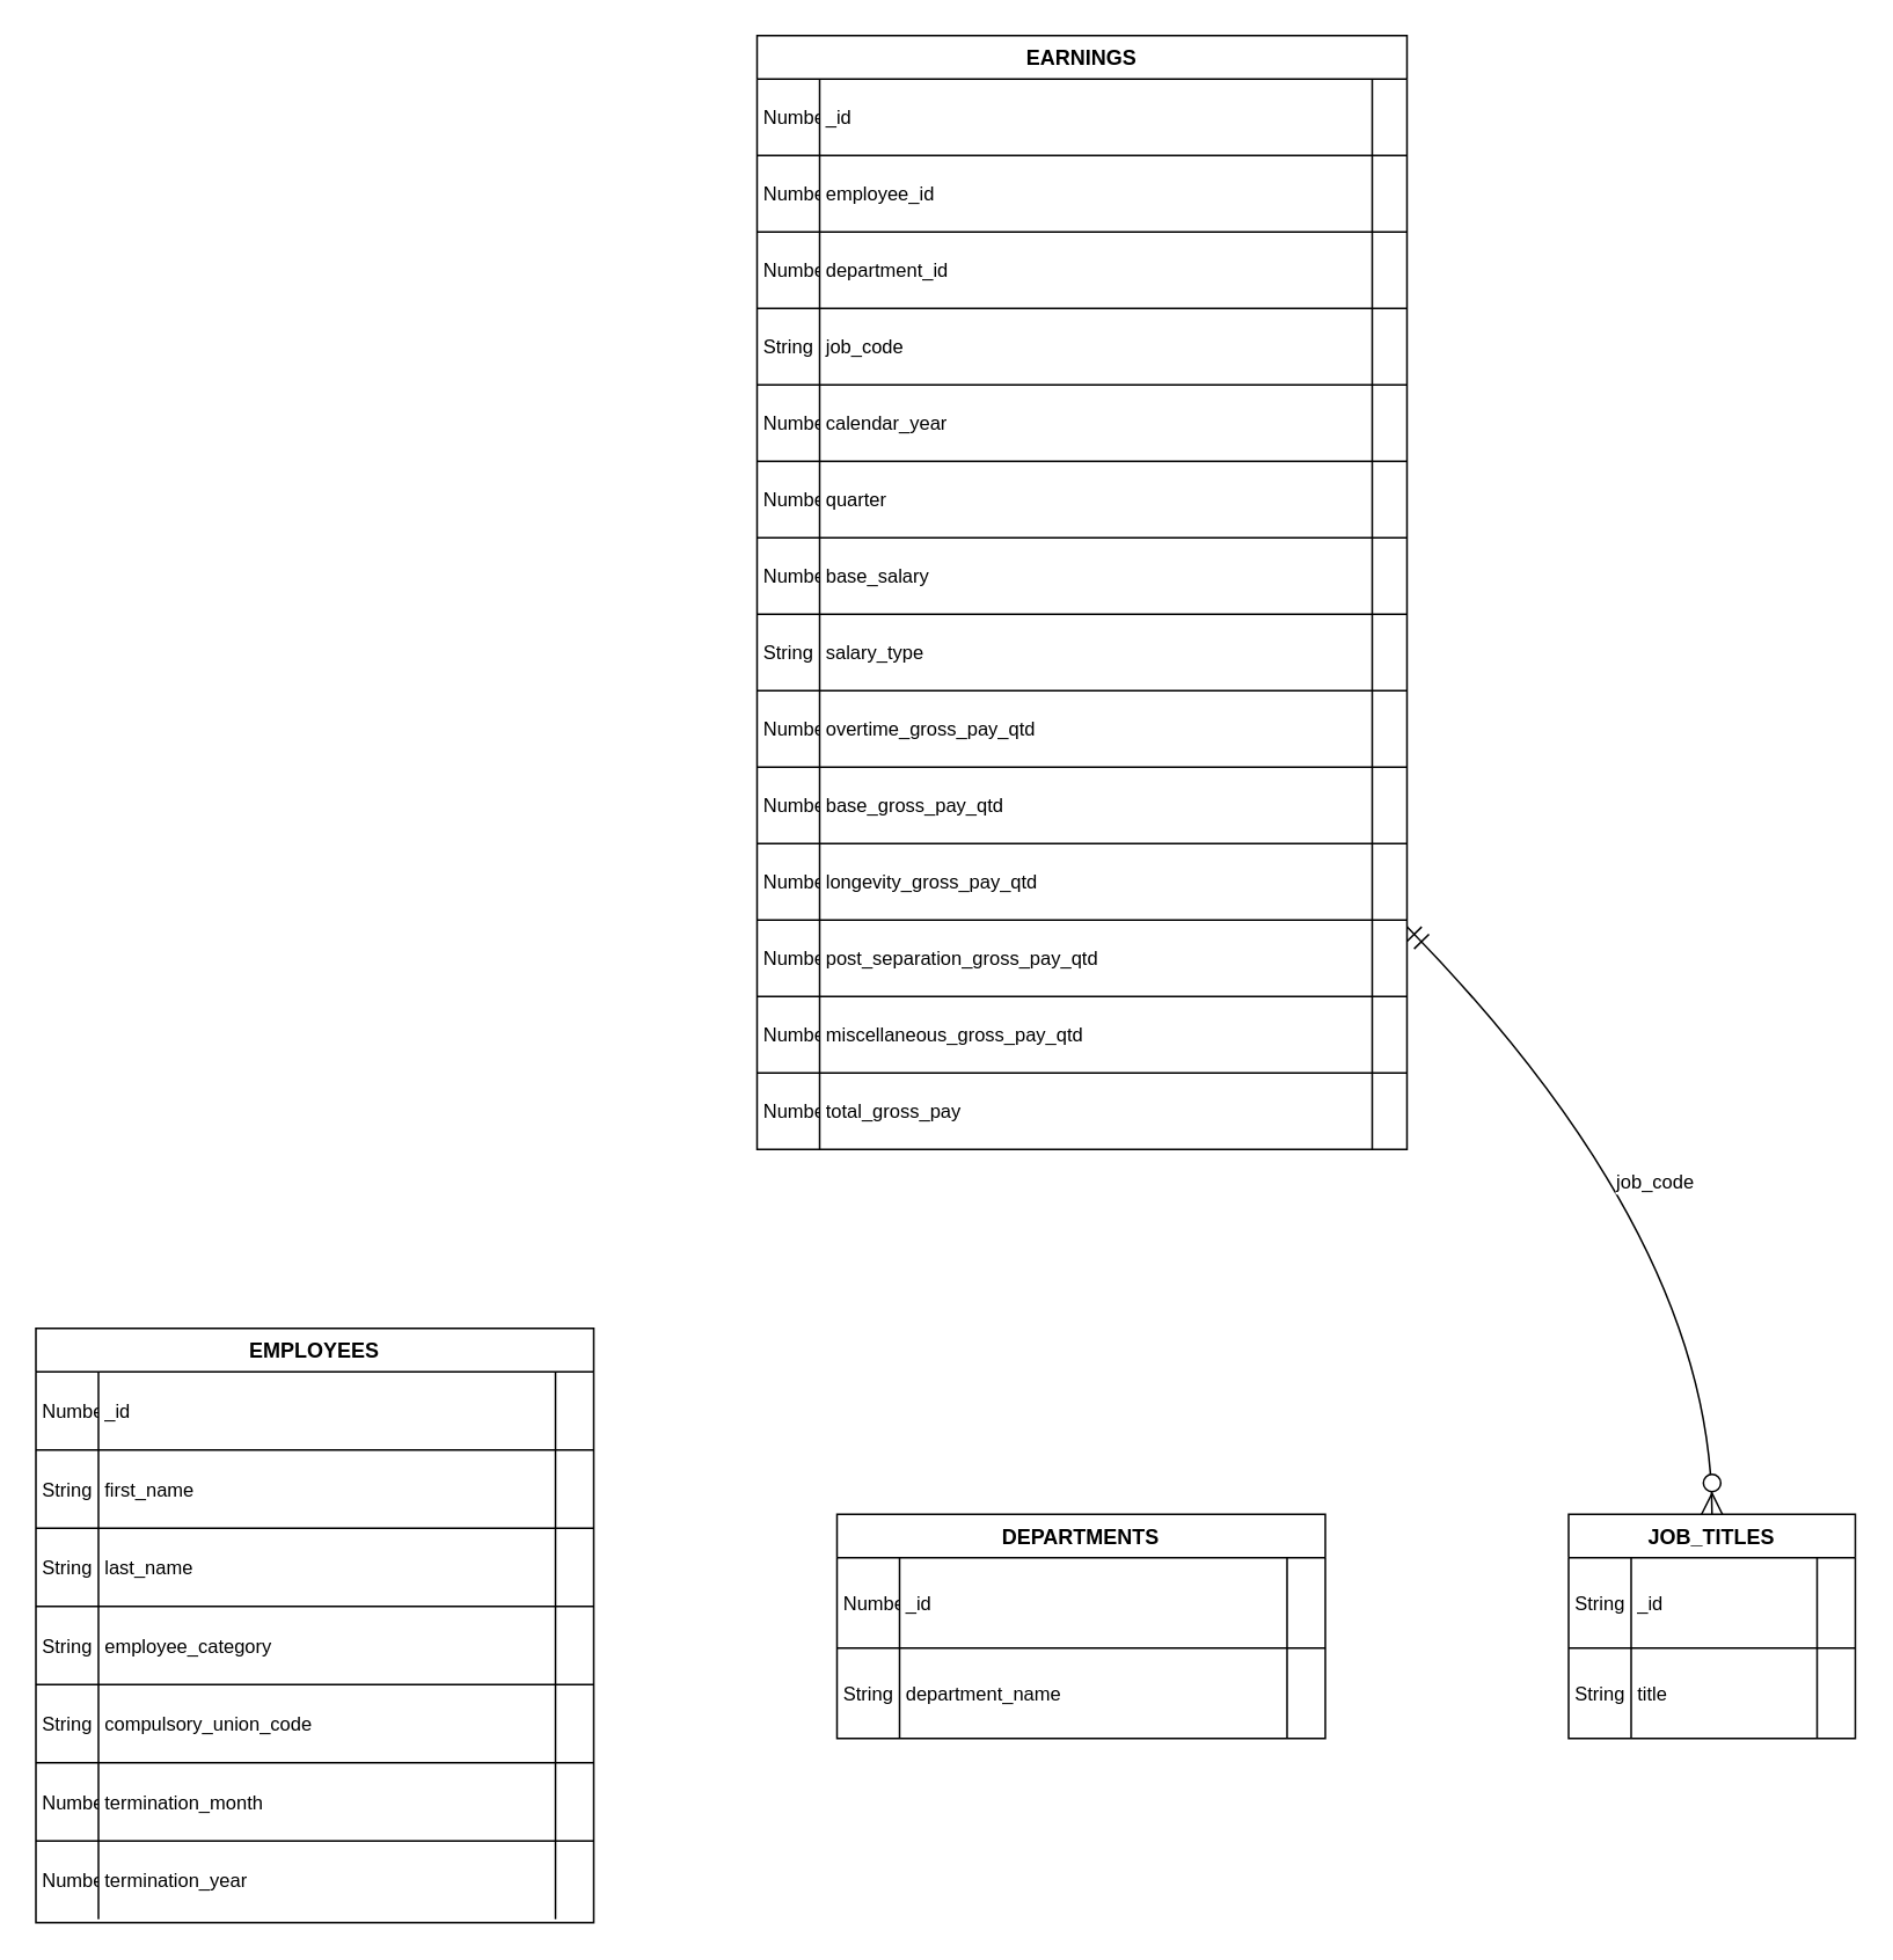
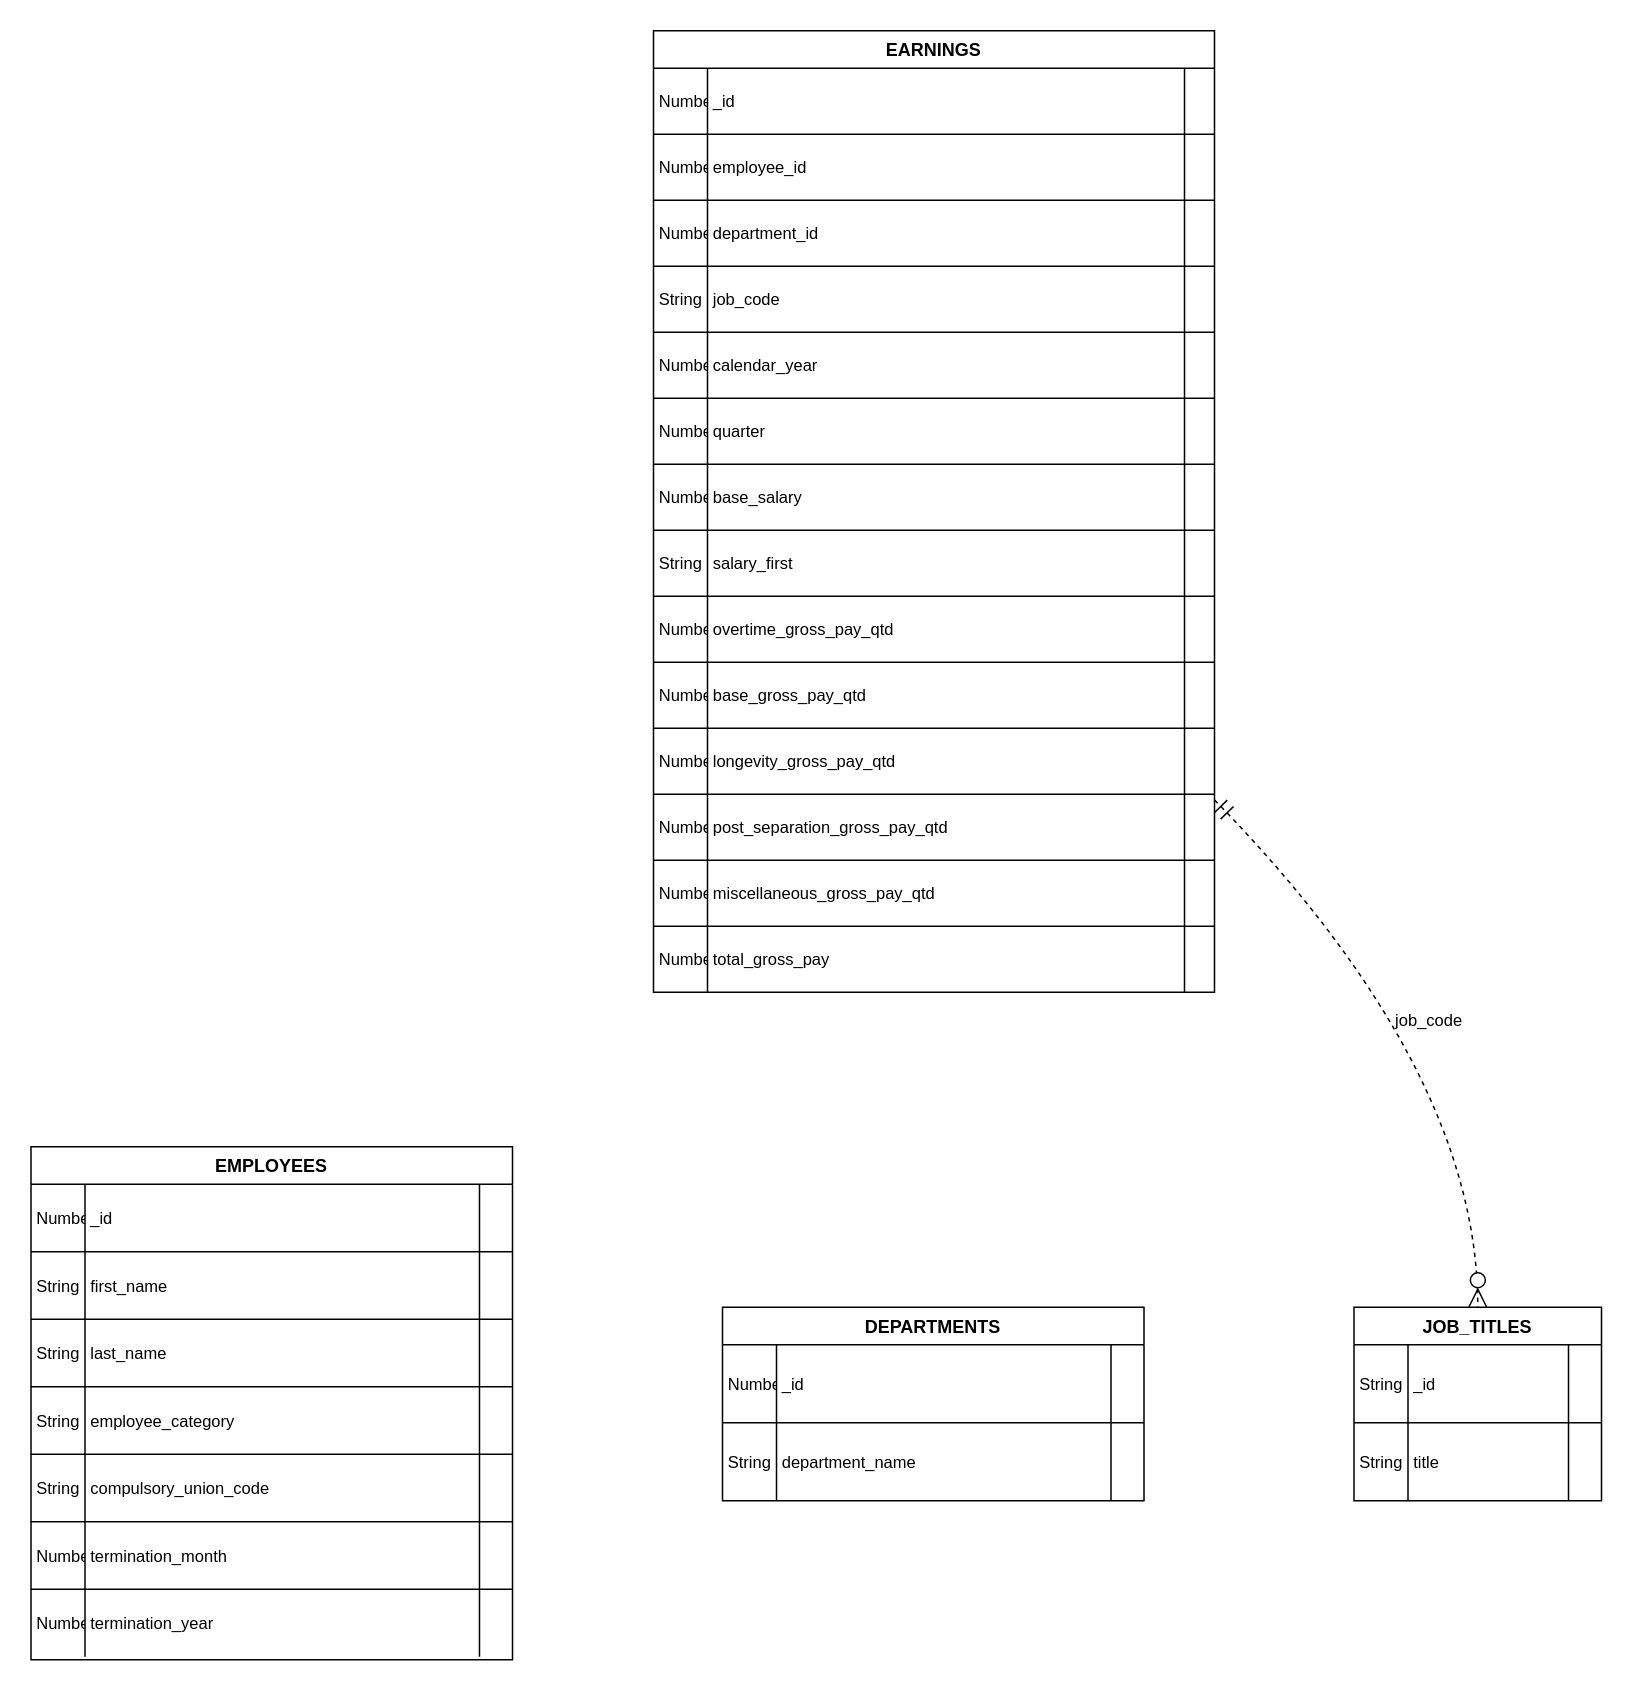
- <mxCell id="80" value="salary_type" style="shape=partialRectangle;connectable=0;fillColor=none;top=0;left=0;bottom=0;right=0;align=left;spacingLeft=2;overflow=hidden;fontSize=11;" vertex="1" parent="78"><mxGeometry x="36" width="318" height="44" as="geometry"><mxRectangle width="318" height="44" as="alternateBounds" /></mxGeometry></mxCell>
+ <mxCell id="80" value="salary_first" style="shape=partialRectangle;connectable=0;fillColor=none;top=0;left=0;bottom=0;right=0;align=left;spacingLeft=2;overflow=hidden;fontSize=11;" vertex="1" parent="78"><mxGeometry x="36" width="318" height="44" as="geometry"><mxRectangle width="318" height="44" as="alternateBounds" /></mxGeometry></mxCell>
- <mxCell id="106" value="job_code" style="curved=1;startArrow=ERmandOne;startSize=10;;endArrow=ERzeroToMany;endSize=10;;exitX=1;exitY=0.8;entryX=0.5;entryY=0;rounded=0;" edge="1" parent="1" source="49" target="40"><mxGeometry relative="1" as="geometry"><Array as="points"><mxPoint x="985" y="713" /></Array></mxGeometry></mxCell>
+ <mxCell id="106" value="job_code" style="curved=1;startArrow=ERmandOne;startSize=10;endArrow=ERzeroToMany;endSize=10;exitX=1;exitY=0.8;entryX=0.5;entryY=0;rounded=0;dashed=1;" edge="1" parent="1" source="49" target="40"><mxGeometry relative="1" as="geometry"><Array as="points"><mxPoint x="985" y="713" /></Array></mxGeometry></mxCell>
